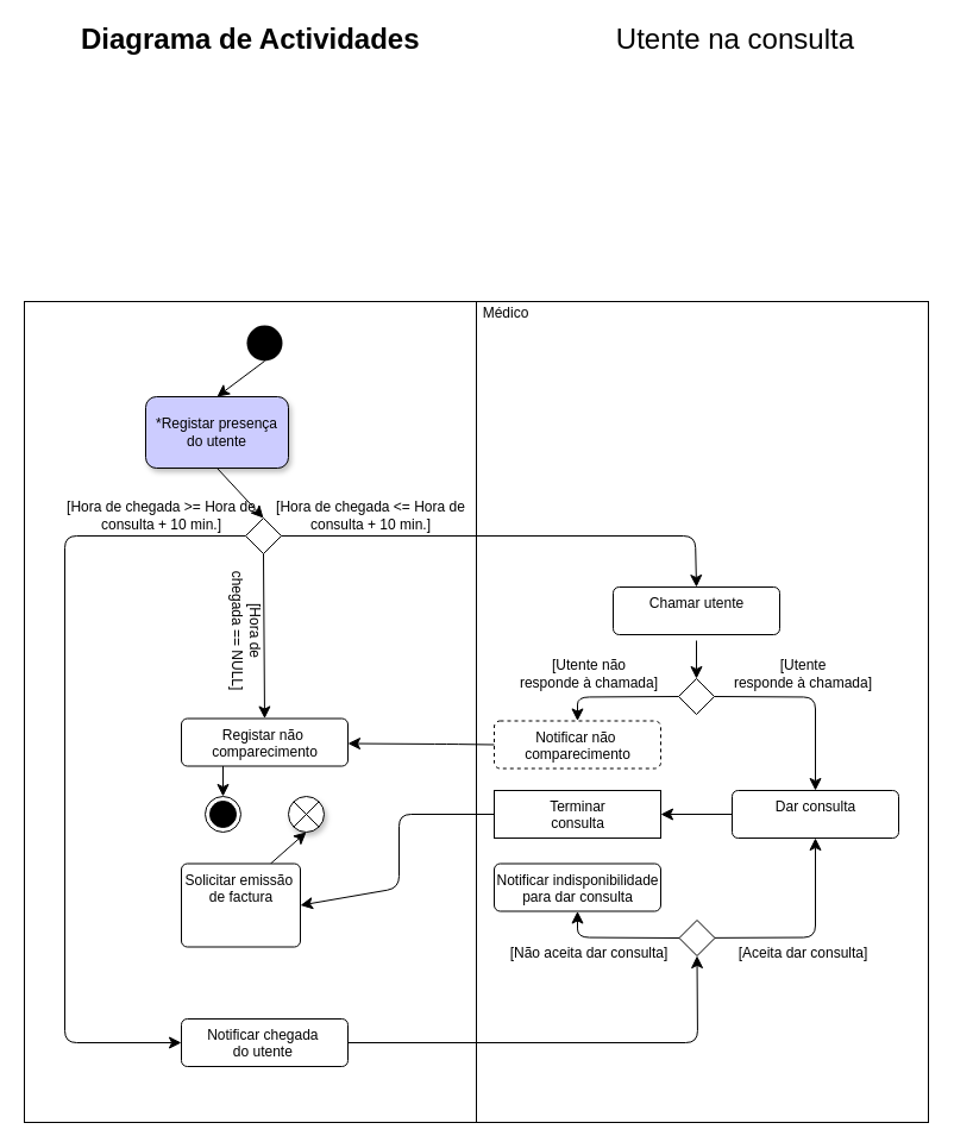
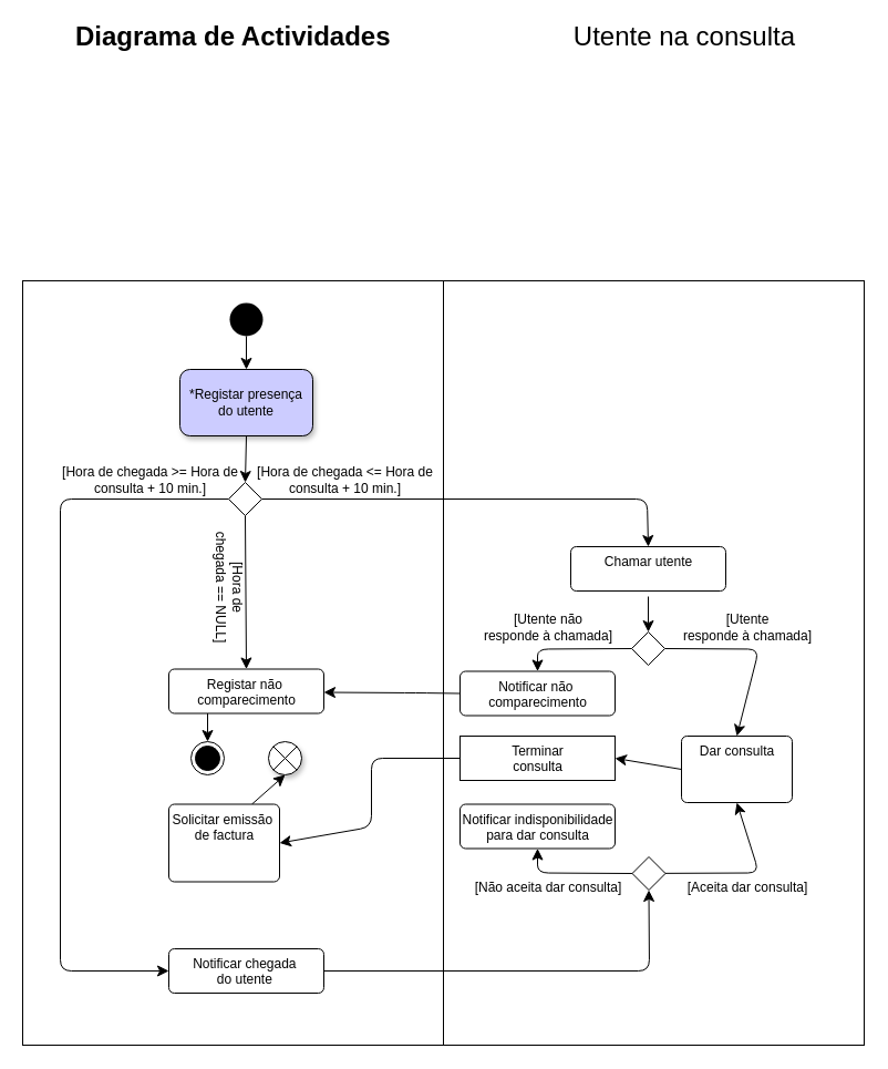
- <mxCell id="34" value="Médico" style="text;html=1;strokeColor=none;fillColor=none;align=center;verticalAlign=middle;whiteSpace=wrap;rounded=0;" parent="1" vertex="1"><mxGeometry x="400" y="250" width="50" height="20" as="geometry" /></mxCell>
- <mxCell id="40" value="&lt;span&gt;*Registar presença &lt;br&gt;do utente&lt;/span&gt;" style="rounded=1;whiteSpace=wrap;html=1;fillColor=#CCCCFF;shadow=1;" parent="1" vertex="1"><mxGeometry x="122" y="330" width="120" height="60" as="geometry" /></mxCell>
+ <mxCell id="40" value="&lt;span&gt;*Registar presença &lt;br&gt;do utente&lt;/span&gt;" style="rounded=1;whiteSpace=wrap;html=1;fillColor=#CCCCFF;shadow=1;" parent="1" vertex="1"><mxGeometry x="162" y="330" width="120" height="60" as="geometry" /></mxCell>
- <mxCell id="12" value="Notificar não&amp;nbsp;&lt;br&gt;comparecimento" style="html=1;align=center;verticalAlign=top;rounded=1;absoluteArcSize=1;arcSize=10;dashed=1;" parent="1" vertex="1"><mxGeometry x="415" y="602.5" width="140" height="40" as="geometry" /></mxCell>
+ <mxCell id="12" value="Notificar não&amp;nbsp;&lt;br&gt;comparecimento" style="html=1;align=center;verticalAlign=top;rounded=1;absoluteArcSize=1;arcSize=10;dashed=0;" parent="1" vertex="1"><mxGeometry x="415" y="602.5" width="140" height="40" as="geometry" /></mxCell>
- <mxCell id="13" value="Dar consulta" style="html=1;align=center;verticalAlign=top;rounded=1;absoluteArcSize=1;arcSize=10;dashed=0;" parent="1" vertex="1"><mxGeometry x="615" y="661" width="140" height="40" as="geometry" /></mxCell>
+ <mxCell id="13" value="Dar consulta" style="html=1;align=center;verticalAlign=top;rounded=1;absoluteArcSize=1;arcSize=10;dashed=0;" parent="1" vertex="1"><mxGeometry x="615" y="661" width="100" height="60" as="geometry" /></mxCell>
